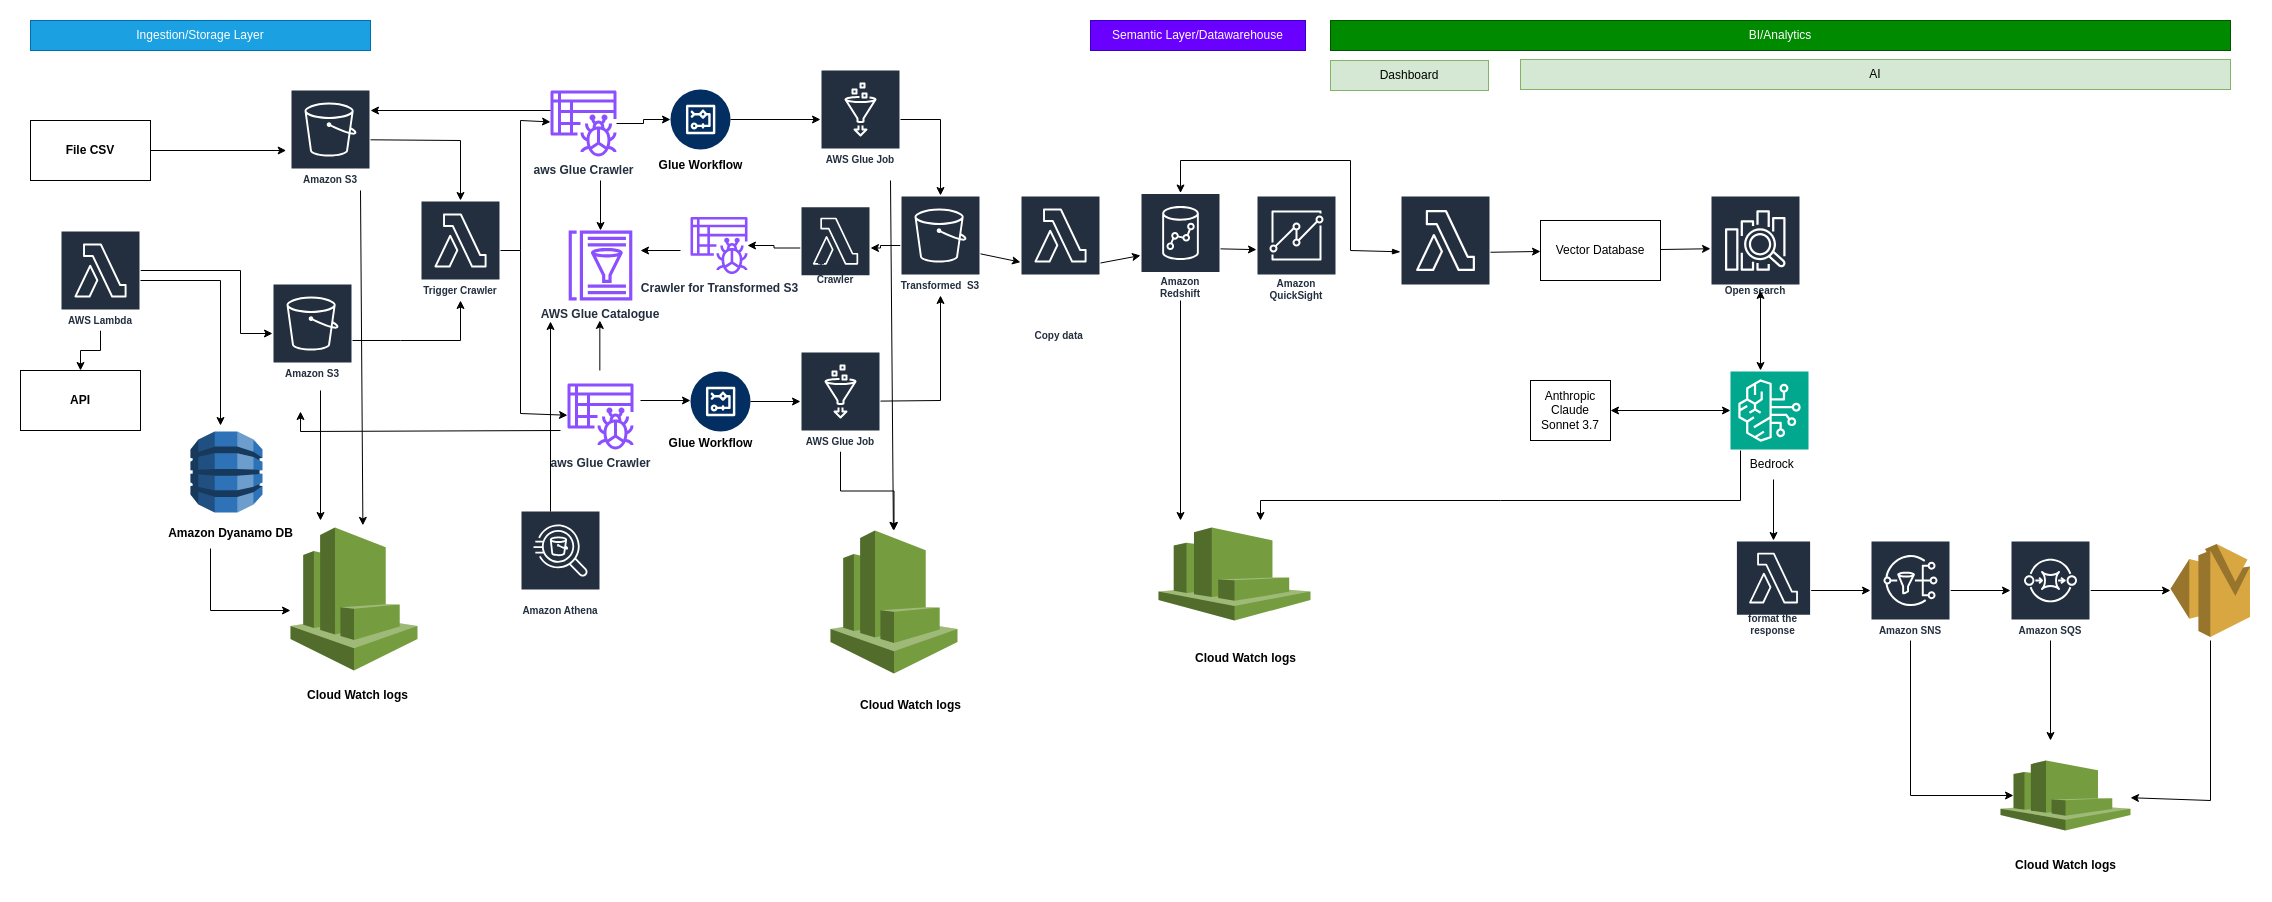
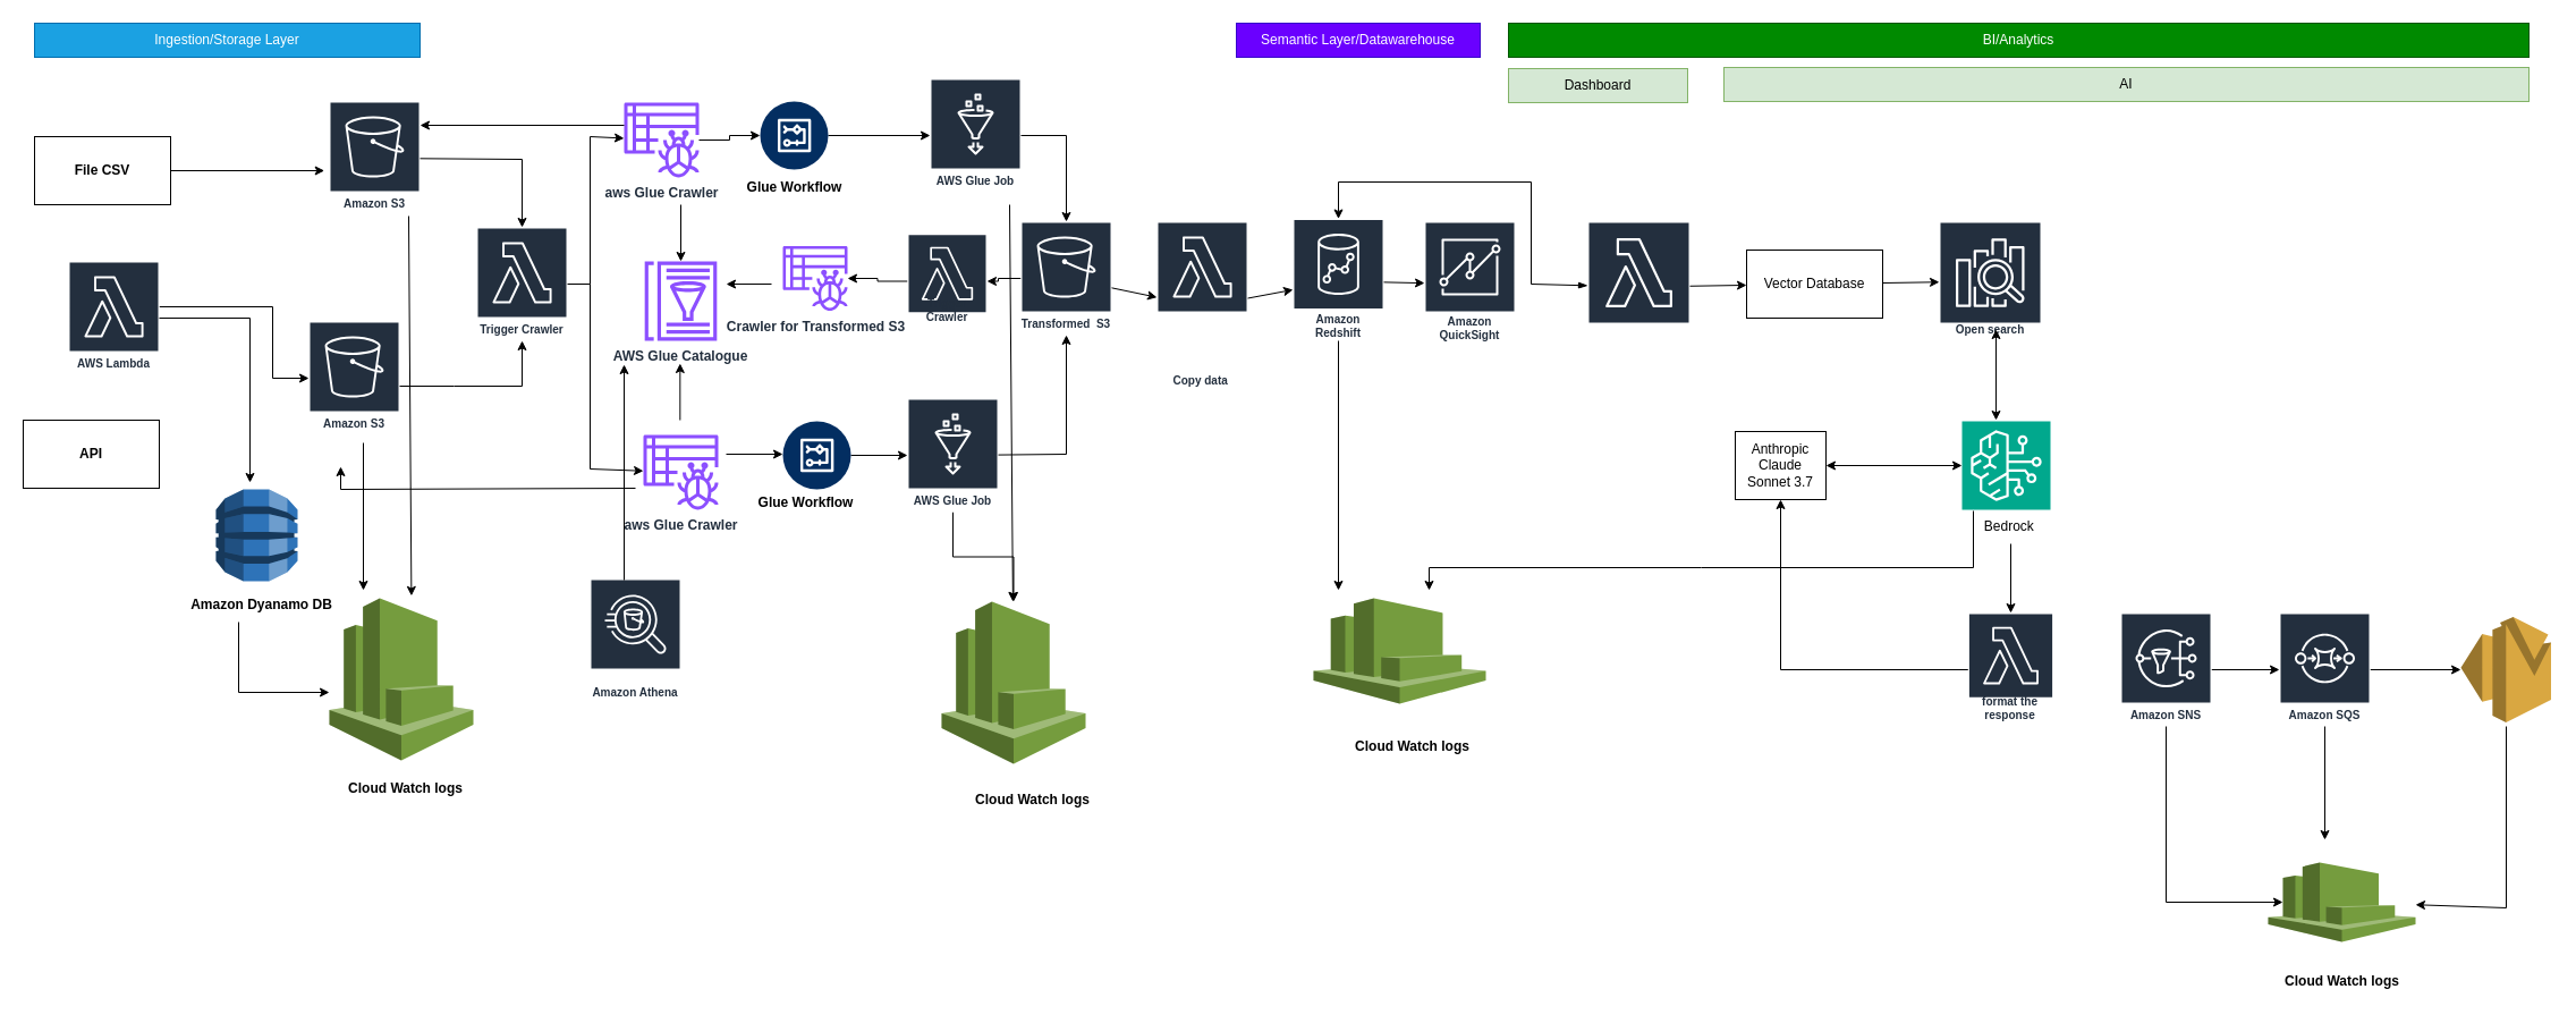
- <mxCell id="4" value="" style="edgeStyle=orthogonalEdgeStyle;rounded=0;orthogonalLoop=1;jettySize=auto;html=1;" edge="1" parent="1" source="6" target="3"><mxGeometry relative="1" as="geometry" /></mxCell>
- <mxCell id="58" value="" style="edgeStyle=orthogonalEdgeStyle;rounded=0;orthogonalLoop=1;jettySize=auto;html=1;" edge="1" parent="1" source="59" target="53"><mxGeometry relative="1" as="geometry" /></mxCell>
+ <mxCell id="58" value="" style="edgeStyle=orthogonalEdgeStyle;rounded=0;orthogonalLoop=1;jettySize=auto;html=1;" edge="1" parent="1" source="59" target="60"><mxGeometry relative="1" as="geometry" /></mxCell>
